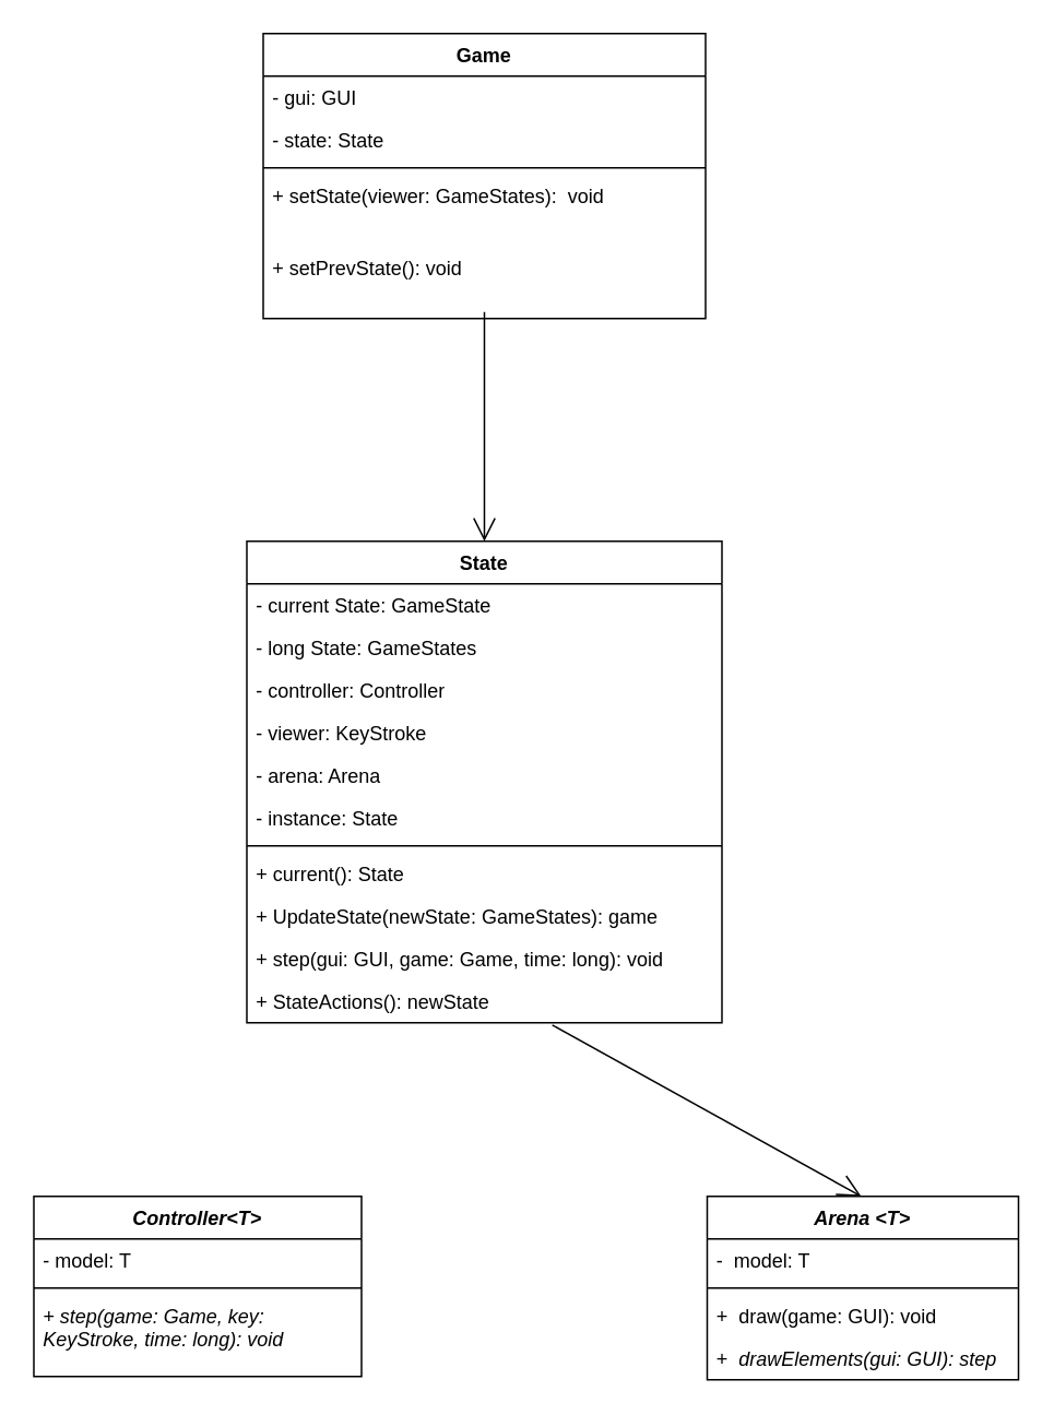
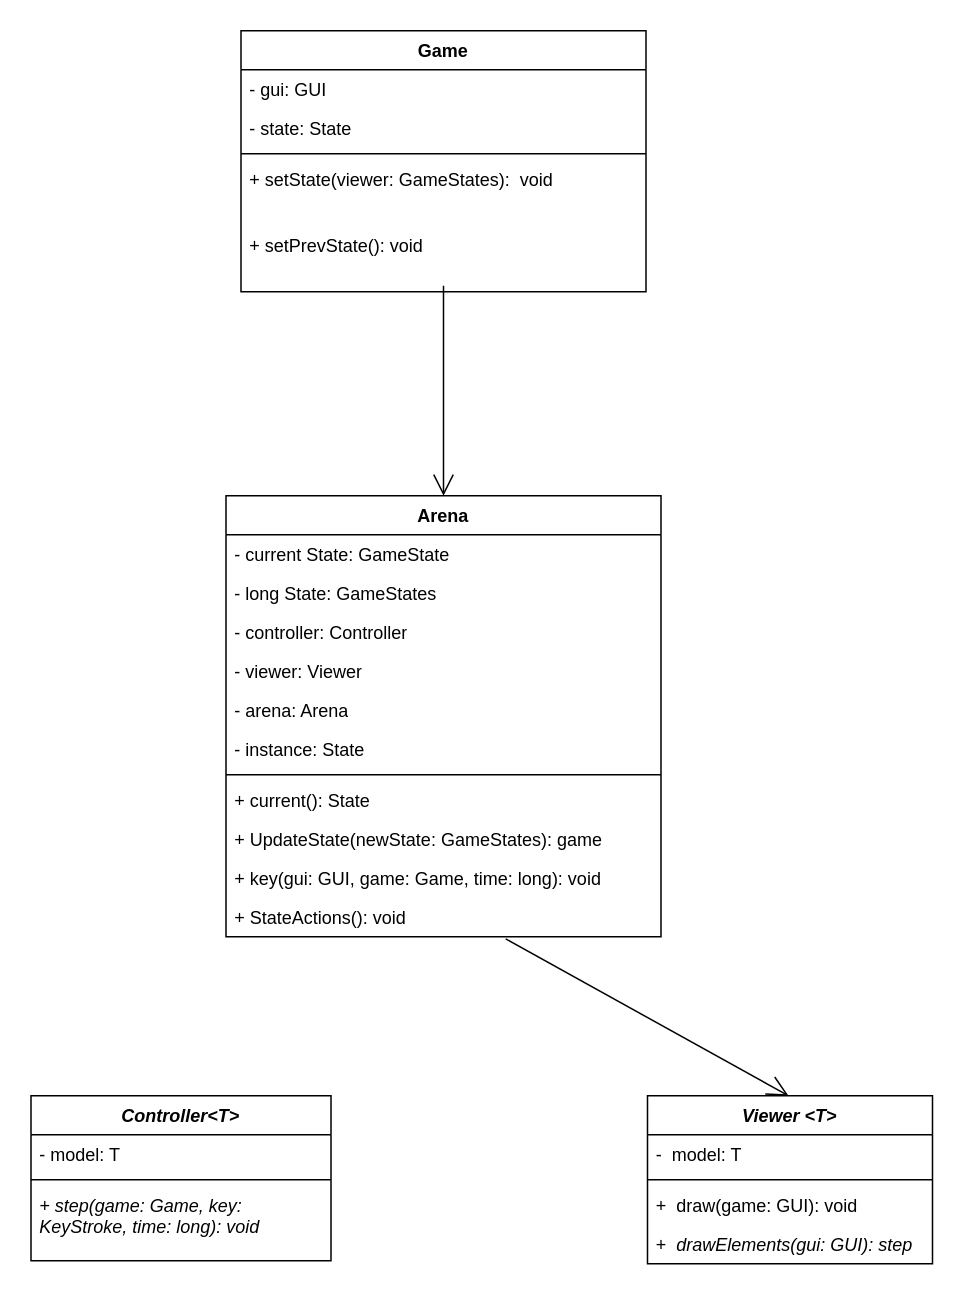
- <mxCell id="2" value="State" style="swimlane;fontStyle=1;align=center;verticalAlign=top;childLayout=stackLayout;horizontal=1;startSize=26;horizontalStack=0;resizeParent=1;resizeParentMax=0;resizeLast=0;collapsible=1;marginBottom=0;whiteSpace=wrap;html=1;" vertex="1" parent="1"><mxGeometry x="150" y="330" width="290" height="294" as="geometry" /></mxCell>
+ <mxCell id="2" value="Arena" style="swimlane;fontStyle=1;align=center;verticalAlign=top;childLayout=stackLayout;horizontal=1;startSize=26;horizontalStack=0;resizeParent=1;resizeParentMax=0;resizeLast=0;collapsible=1;marginBottom=0;whiteSpace=wrap;html=1;" vertex="1" parent="1"><mxGeometry x="150" y="330" width="290" height="294" as="geometry" /></mxCell>
- <mxCell id="6" value="- viewer: KeyStroke" style="text;strokeColor=none;fillColor=none;align=left;verticalAlign=top;spacingLeft=4;spacingRight=4;overflow=hidden;rotatable=0;points=[[0,0.5],[1,0.5]];portConstraint=eastwest;whiteSpace=wrap;html=1;" vertex="1" parent="2"><mxGeometry y="104" width="290" height="26" as="geometry" /></mxCell>
+ <mxCell id="6" value="- viewer: Viewer" style="text;strokeColor=none;fillColor=none;align=left;verticalAlign=top;spacingLeft=4;spacingRight=4;overflow=hidden;rotatable=0;points=[[0,0.5],[1,0.5]];portConstraint=eastwest;whiteSpace=wrap;html=1;" vertex="1" parent="2"><mxGeometry y="104" width="290" height="26" as="geometry" /></mxCell>
- <mxCell id="12" value="+ step(gui: GUI, game: Game, time: long): void" style="text;strokeColor=none;fillColor=none;align=left;verticalAlign=top;spacingLeft=4;spacingRight=4;overflow=hidden;rotatable=0;points=[[0,0.5],[1,0.5]];portConstraint=eastwest;whiteSpace=wrap;html=1;" vertex="1" parent="2"><mxGeometry y="242" width="290" height="26" as="geometry" /></mxCell>
+ <mxCell id="12" value="+ key(gui: GUI, game: Game, time: long): void" style="text;strokeColor=none;fillColor=none;align=left;verticalAlign=top;spacingLeft=4;spacingRight=4;overflow=hidden;rotatable=0;points=[[0,0.5],[1,0.5]];portConstraint=eastwest;whiteSpace=wrap;html=1;" vertex="1" parent="2"><mxGeometry y="242" width="290" height="26" as="geometry" /></mxCell>
- <mxCell id="13" value="+ StateActions(): newState" style="text;strokeColor=none;fillColor=none;align=left;verticalAlign=top;spacingLeft=4;spacingRight=4;overflow=hidden;rotatable=0;points=[[0,0.5],[1,0.5]];portConstraint=eastwest;whiteSpace=wrap;html=1;" vertex="1" parent="2"><mxGeometry y="268" width="290" height="26" as="geometry" /></mxCell>
+ <mxCell id="13" value="+ StateActions(): void" style="text;strokeColor=none;fillColor=none;align=left;verticalAlign=top;spacingLeft=4;spacingRight=4;overflow=hidden;rotatable=0;points=[[0,0.5],[1,0.5]];portConstraint=eastwest;whiteSpace=wrap;html=1;" vertex="1" parent="2"><mxGeometry y="268" width="290" height="26" as="geometry" /></mxCell>
- <mxCell id="18" value="&lt;i&gt;Arena &amp;lt;T&amp;gt;&lt;/i&gt;" style="swimlane;fontStyle=1;align=center;verticalAlign=top;childLayout=stackLayout;horizontal=1;startSize=26;horizontalStack=0;resizeParent=1;resizeParentMax=0;resizeLast=0;collapsible=1;marginBottom=0;whiteSpace=wrap;html=1;" vertex="1" parent="1"><mxGeometry x="431" y="730" width="190" height="112" as="geometry" /></mxCell>
+ <mxCell id="18" value="&lt;i&gt;Viewer &amp;lt;T&amp;gt;&lt;/i&gt;" style="swimlane;fontStyle=1;align=center;verticalAlign=top;childLayout=stackLayout;horizontal=1;startSize=26;horizontalStack=0;resizeParent=1;resizeParentMax=0;resizeLast=0;collapsible=1;marginBottom=0;whiteSpace=wrap;html=1;" vertex="1" parent="1"><mxGeometry x="431" y="730" width="190" height="112" as="geometry" /></mxCell>
